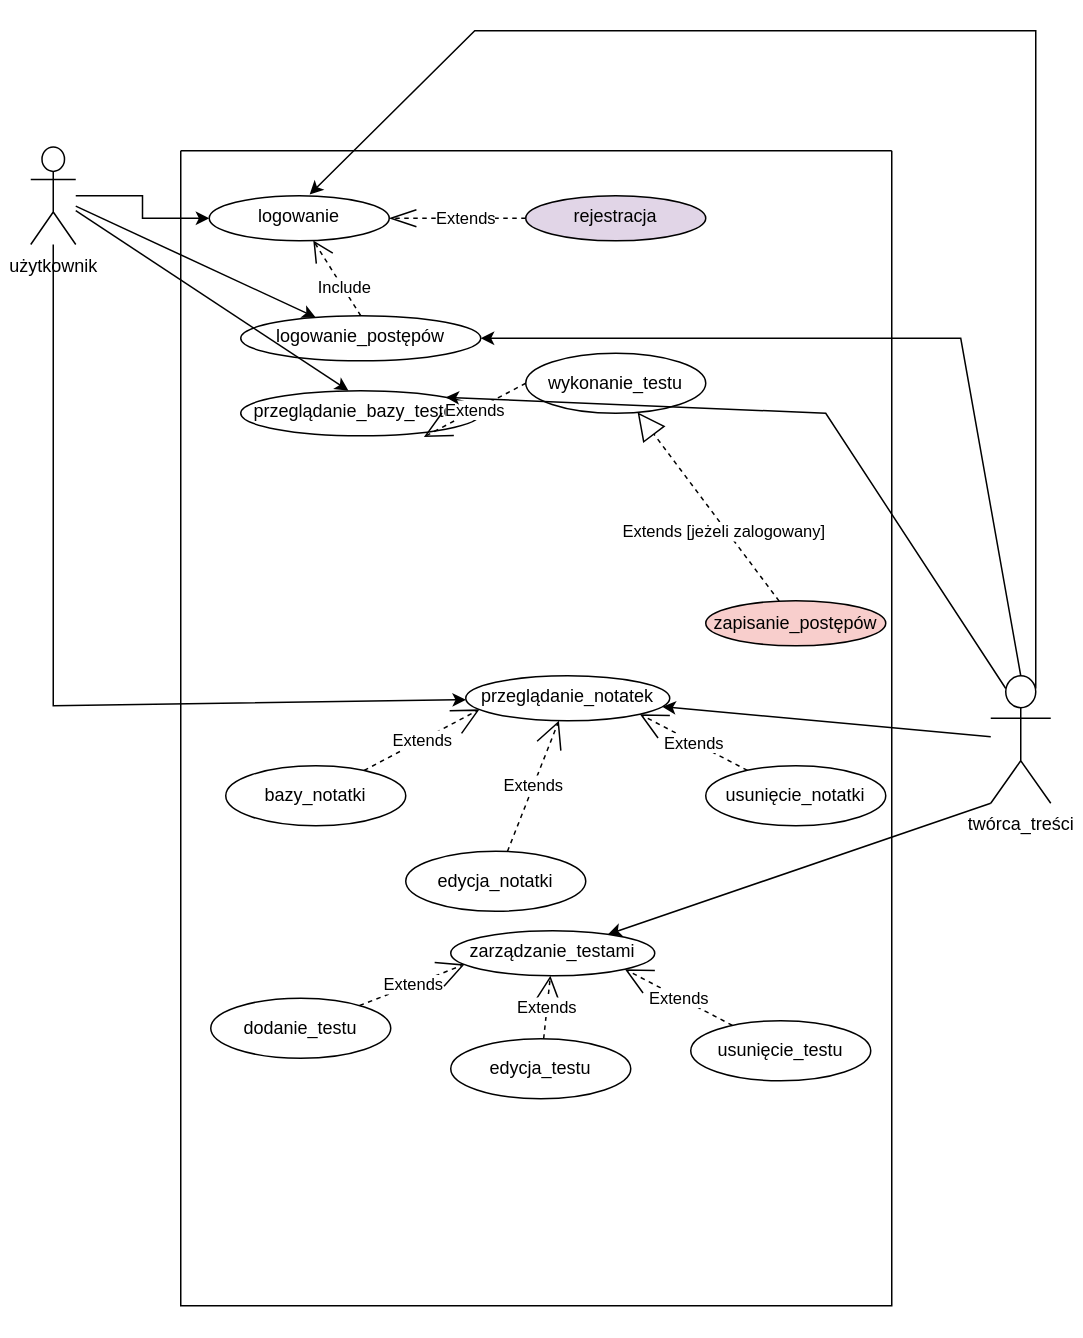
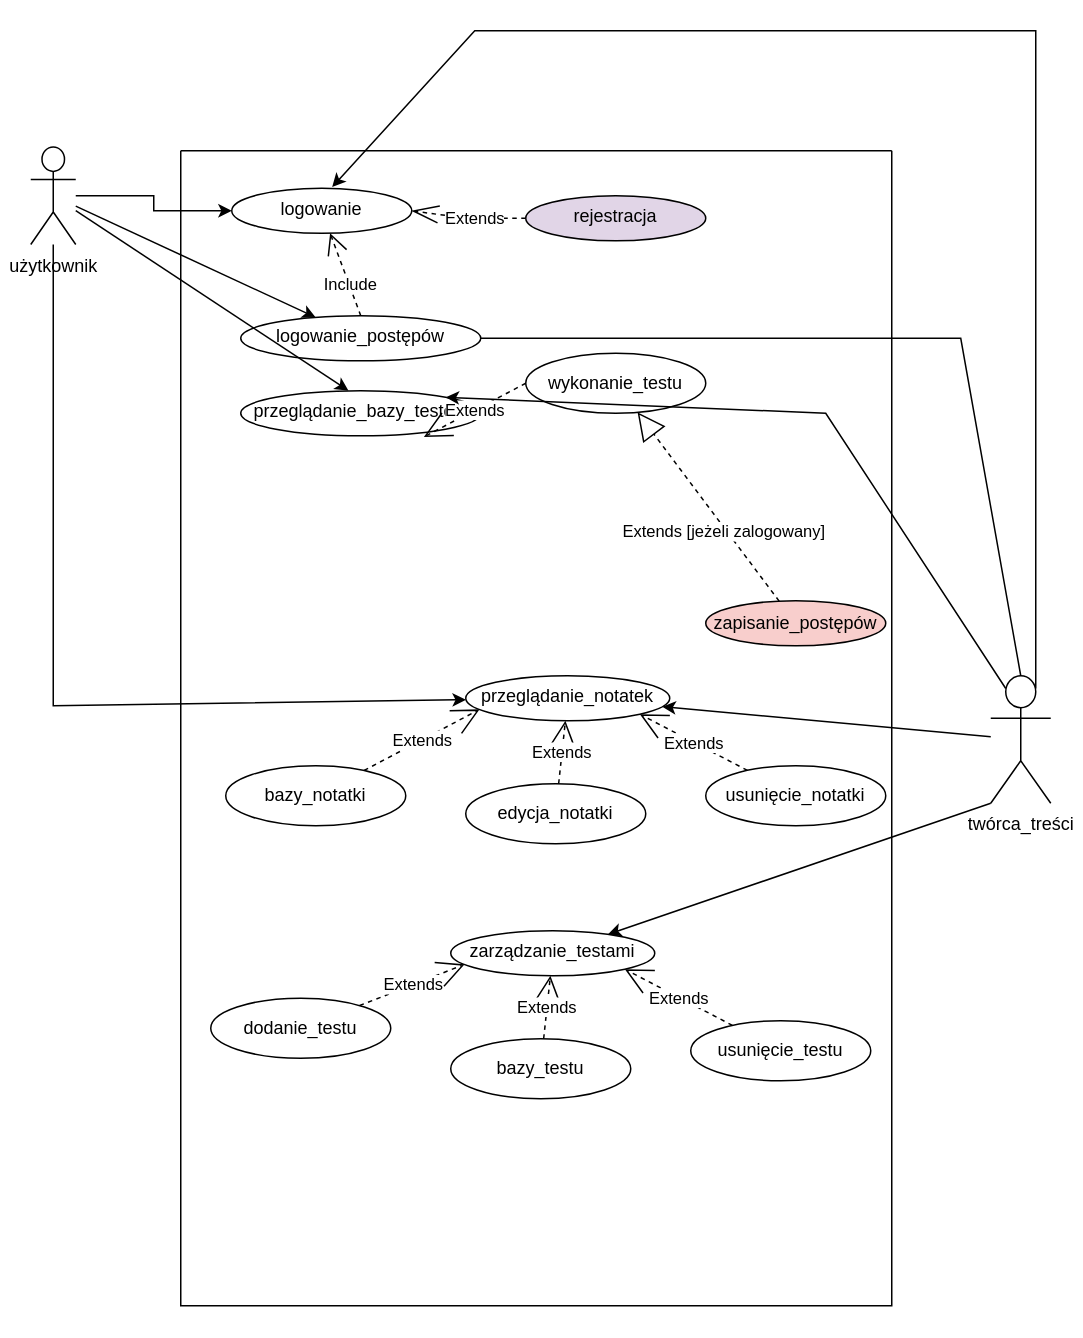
- <mxCell id="7" value="logowanie&lt;br&gt;" style="ellipse;whiteSpace=wrap;html=1;verticalAlign=top;align=center;" parent="5" vertex="1"><mxGeometry x="19" y="30" width="120" height="30" as="geometry" /></mxCell>
+ <mxCell id="7" value="logowanie&lt;br&gt;" style="ellipse;whiteSpace=wrap;html=1;verticalAlign=top;align=center;" parent="5" vertex="1"><mxGeometry x="34" y="25" width="120" height="30" as="geometry" /></mxCell>
- <mxCell id="40" value="" style="endArrow=classic;html=1;rounded=0;exitX=0.5;exitY=0;exitDx=0;exitDy=0;exitPerimeter=0;" edge="1" parent="1" source="2" target="17"><mxGeometry width="50" height="50" relative="1" as="geometry"><mxPoint x="680" y="440" as="sourcePoint" /><mxPoint x="730" y="390" as="targetPoint" /><Array as="points"><mxPoint x="640" y="225" /></Array></mxGeometry></mxCell>
+ <mxCell id="40" value="" style="endArrow=none;html=1;rounded=0;exitX=0.5;exitY=0;exitDx=0;exitDy=0;exitPerimeter=0;" edge="1" parent="1" source="2" target="17"><mxGeometry width="50" height="50" relative="1" as="geometry"><mxPoint x="680" y="440" as="sourcePoint" /><mxPoint x="730" y="390" as="targetPoint" /><Array as="points"><mxPoint x="640" y="225" /></Array></mxGeometry></mxCell>
- <mxCell id="12" value="edycja_notatki" style="ellipse;whiteSpace=wrap;html=1;align=center;" parent="5" vertex="1"><mxGeometry x="150" y="467" width="120" height="40" as="geometry" /></mxCell>
+ <mxCell id="12" value="edycja_notatki" style="ellipse;whiteSpace=wrap;html=1;align=center;" parent="5" vertex="1"><mxGeometry x="190" y="422" width="120" height="40" as="geometry" /></mxCell>
- <mxCell id="29" value="edycja_testu" style="ellipse;whiteSpace=wrap;html=1;align=center;" parent="5" vertex="1"><mxGeometry x="180" y="592" width="120" height="40" as="geometry" /></mxCell>
+ <mxCell id="29" value="bazy_testu" style="ellipse;whiteSpace=wrap;html=1;align=center;" parent="5" vertex="1"><mxGeometry x="180" y="592" width="120" height="40" as="geometry" /></mxCell>
